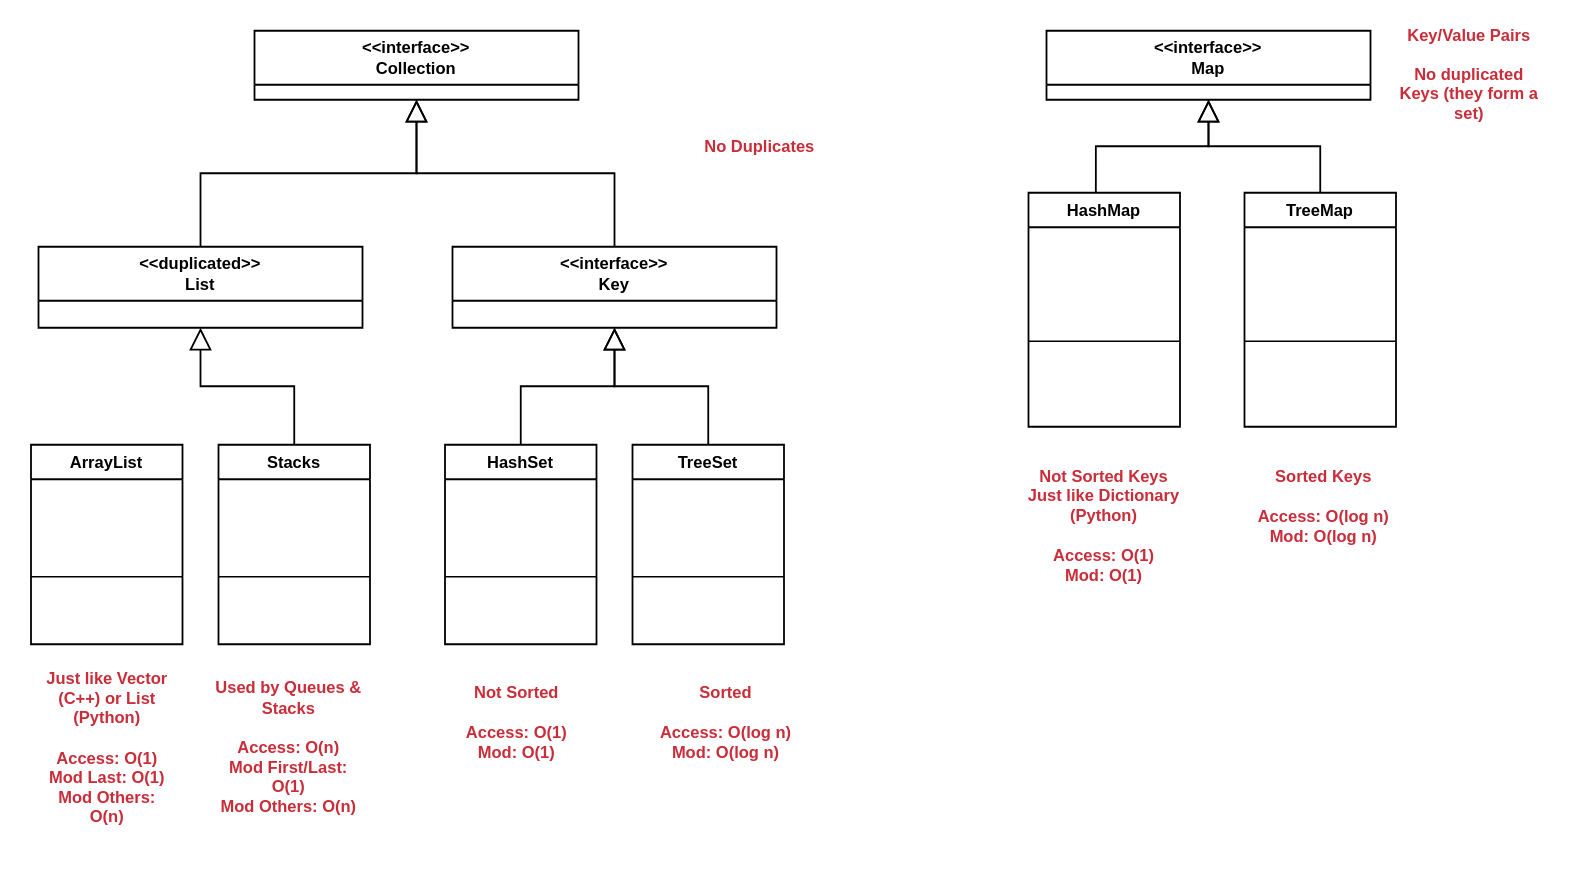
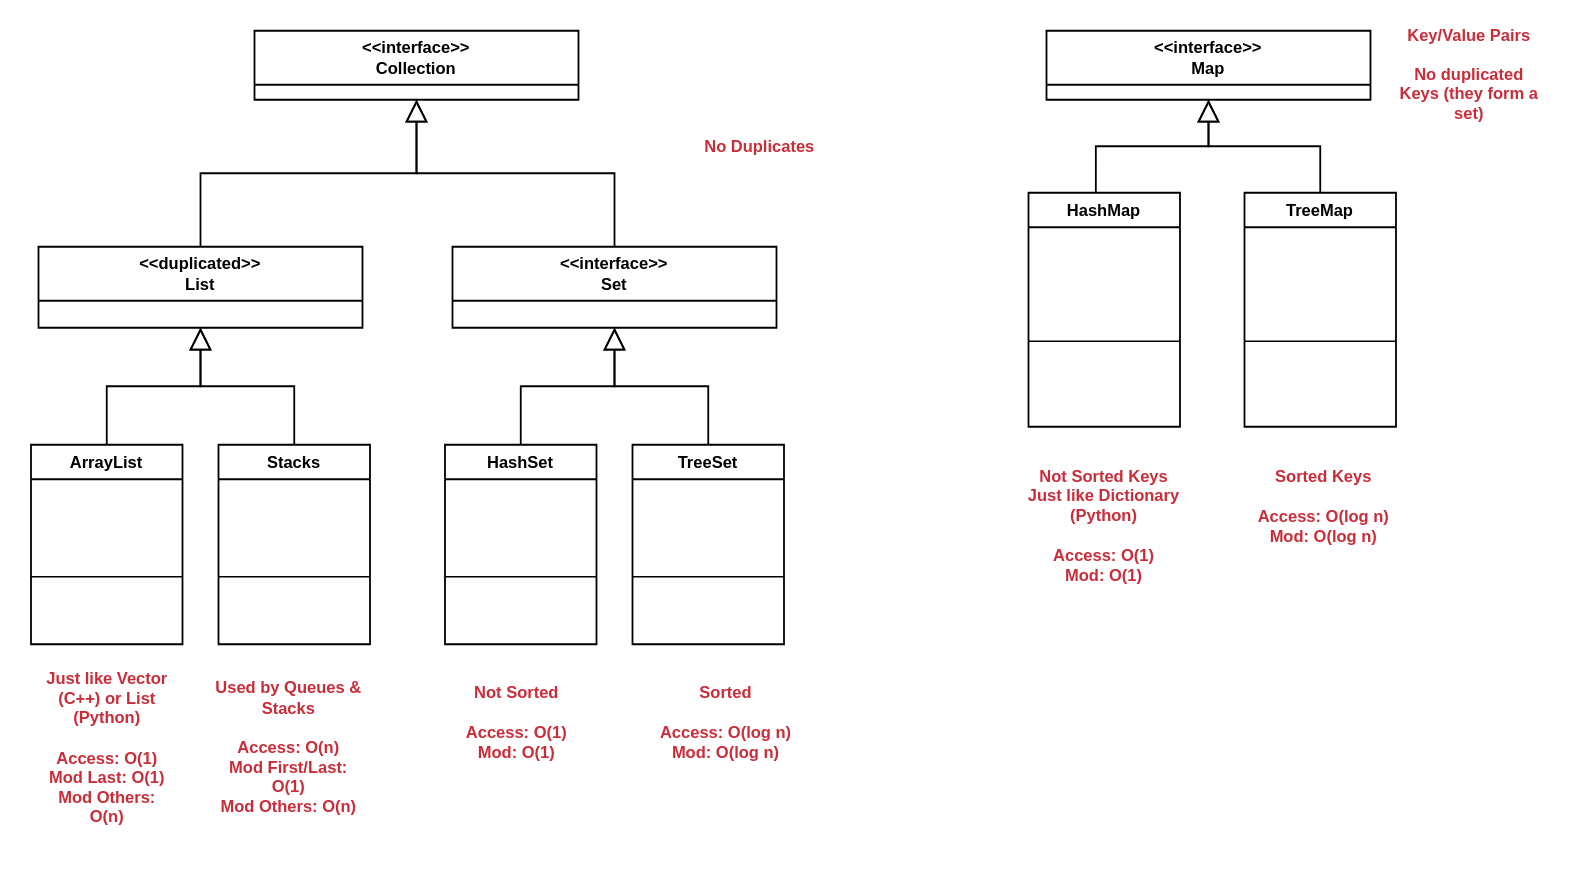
- <mxCell id="5" value="&amp;lt;&amp;lt;interface&amp;gt;&amp;gt;&#10;Key" style="html=1;whiteSpace=wrap;swimlane;childLayout=stackLayout;horizontal=1;startSize=26;horizontalStack=0;resizeParent=1;resizeParentMax=0;resizeLast=0;collapsible=1;marginBottom=0;swimlaneFillColor=#ffffff;startSize=36;fontSize=11;fontStyle=1;spacing=0;strokeOpacity=100;strokeWidth=1.2;" vertex="1" parent="1"><mxGeometry x="301" y="164" width="216" height="54" as="geometry" /></mxCell>
+ <mxCell id="5" value="&amp;lt;&amp;lt;interface&amp;gt;&amp;gt;&#10;Set" style="html=1;whiteSpace=wrap;swimlane;childLayout=stackLayout;horizontal=1;startSize=26;horizontalStack=0;resizeParent=1;resizeParentMax=0;resizeLast=0;collapsible=1;marginBottom=0;swimlaneFillColor=#ffffff;startSize=36;fontSize=11;fontStyle=1;spacing=0;strokeOpacity=100;strokeWidth=1.2;" vertex="1" parent="1"><mxGeometry x="301" y="164" width="216" height="54" as="geometry" /></mxCell>
+ <mxCell id="24" value="" style="html=1;jettySize=18;fontSize=11;strokeWidth=1.2;rounded=1;arcSize=0;edgeStyle=orthogonalEdgeStyle;startArrow=none;endArrow=block;endFill=0;endSize=12;exitX=0.5;exitY=-0.004;exitPerimeter=1;entryX=0.5;entryY=1.008;entryPerimeter=1;" edge="1" parent="1" source="6" target="4"><mxGeometry width="100" height="100" relative="1" as="geometry" /></mxCell>
